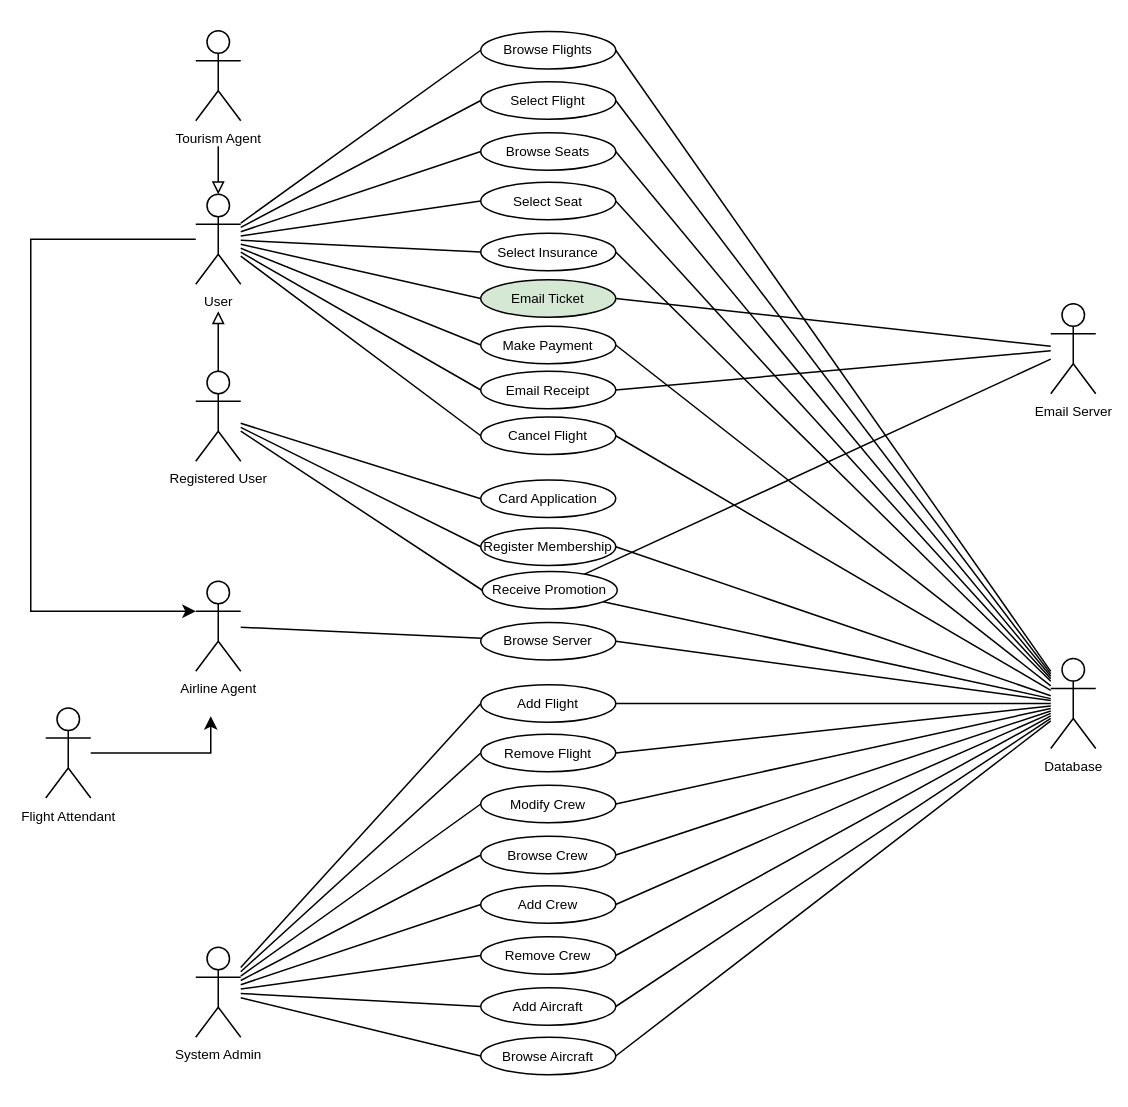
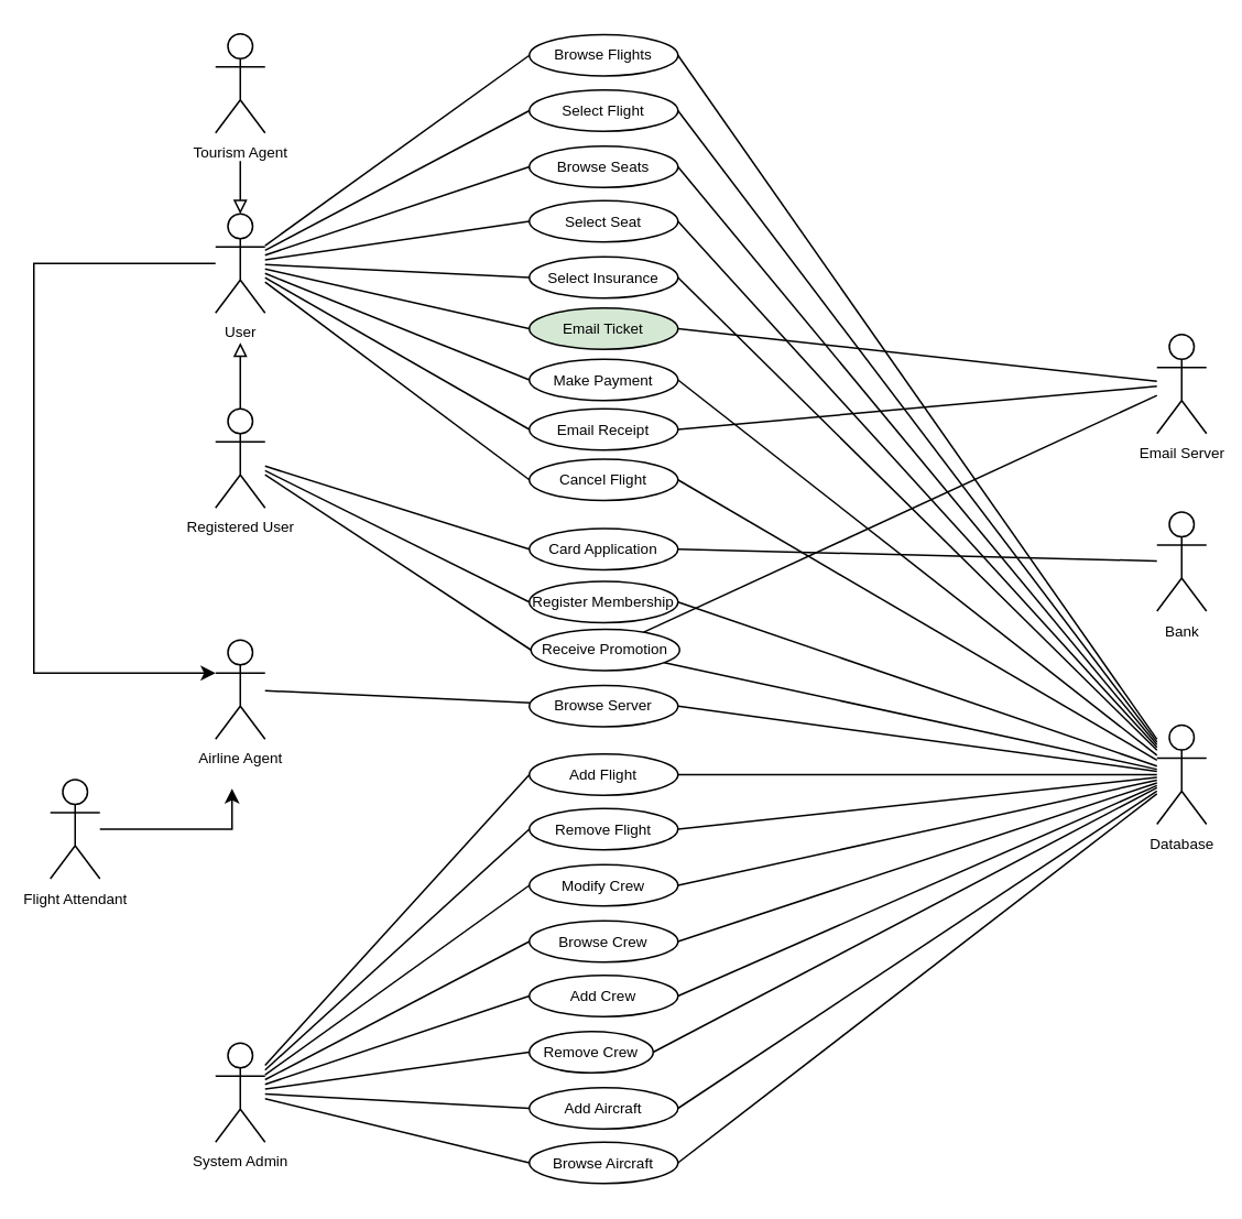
+ <mxCell id="63" style="edgeStyle=none;rounded=0;orthogonalLoop=1;jettySize=auto;html=1;exitX=1;exitY=0.5;exitDx=0;exitDy=0;endArrow=none;endFill=0;" parent="1" source="64" target="74" edge="1"><mxGeometry relative="1" as="geometry" /></mxCell>
+ <mxCell id="74" value="Bank" style="shape=umlActor;verticalLabelPosition=bottom;verticalAlign=top;html=1;outlineConnect=0;fontSize=9;" parent="1" vertex="1"><mxGeometry x="700" y="309.5" width="30" height="60" as="geometry" /></mxCell>
- <mxCell id="60" value="Remove Crew" style="ellipse;whiteSpace=wrap;html=1;fontSize=9;" parent="1" vertex="1"><mxGeometry x="320" y="624" width="90" height="25" as="geometry" /></mxCell>
+ <mxCell id="60" value="Remove Crew" style="ellipse;whiteSpace=wrap;html=1;fontSize=9;" parent="1" vertex="1"><mxGeometry x="320" y="624" width="75" height="25" as="geometry" /></mxCell>
